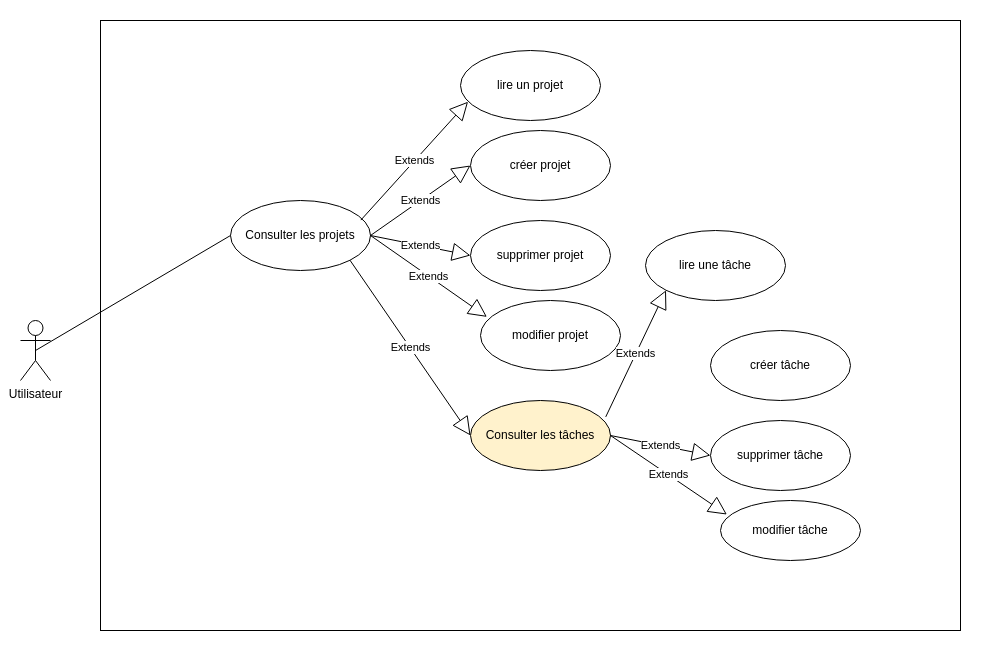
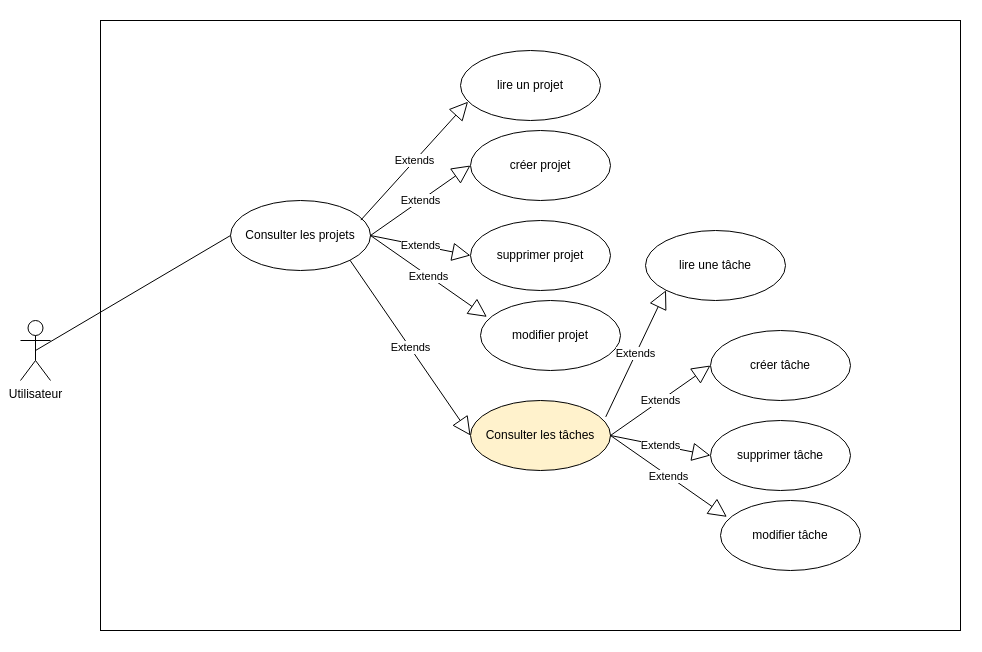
+ <mxCell id="17" value="Extends" style="endArrow=block;endSize=16;endFill=0;html=1;rounded=0;exitX=1;exitY=0.5;exitDx=0;exitDy=0;entryX=0;entryY=0.5;entryDx=0;entryDy=0;" parent="1" source="13" target="14" edge="1"><mxGeometry width="160" relative="1" as="geometry"><mxPoint x="610" y="435" as="sourcePoint" /><mxPoint x="700" y="570" as="targetPoint" /></mxGeometry></mxCell>
- <mxCell id="16" value="modifier tâche" style="ellipse;whiteSpace=wrap;html=1;" parent="1" vertex="1"><mxGeometry x="720" y="500" width="140" height="60" as="geometry" /></mxCell>
+ <mxCell id="16" value="modifier tâche" style="ellipse;whiteSpace=wrap;html=1;" parent="1" vertex="1"><mxGeometry x="720" y="500" width="140" height="70" as="geometry" /></mxCell>
